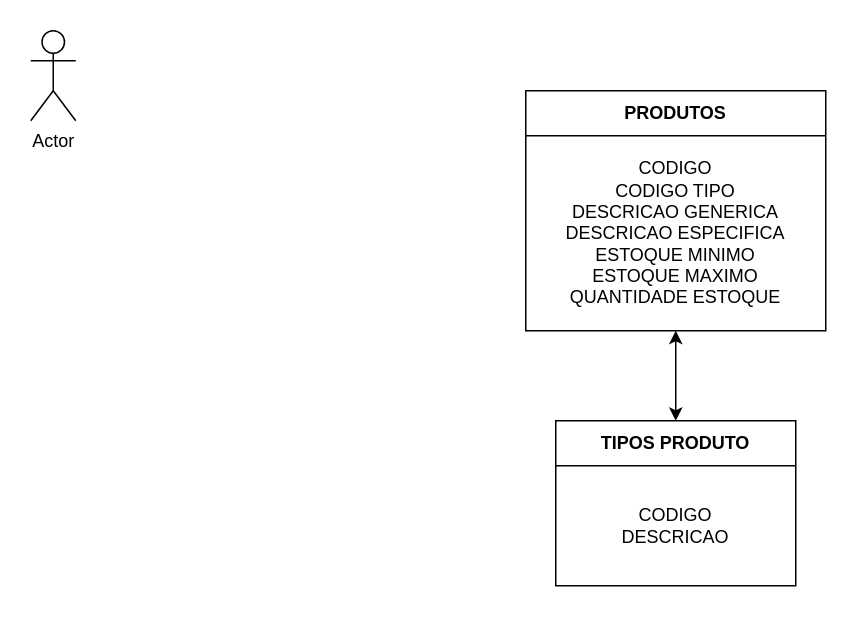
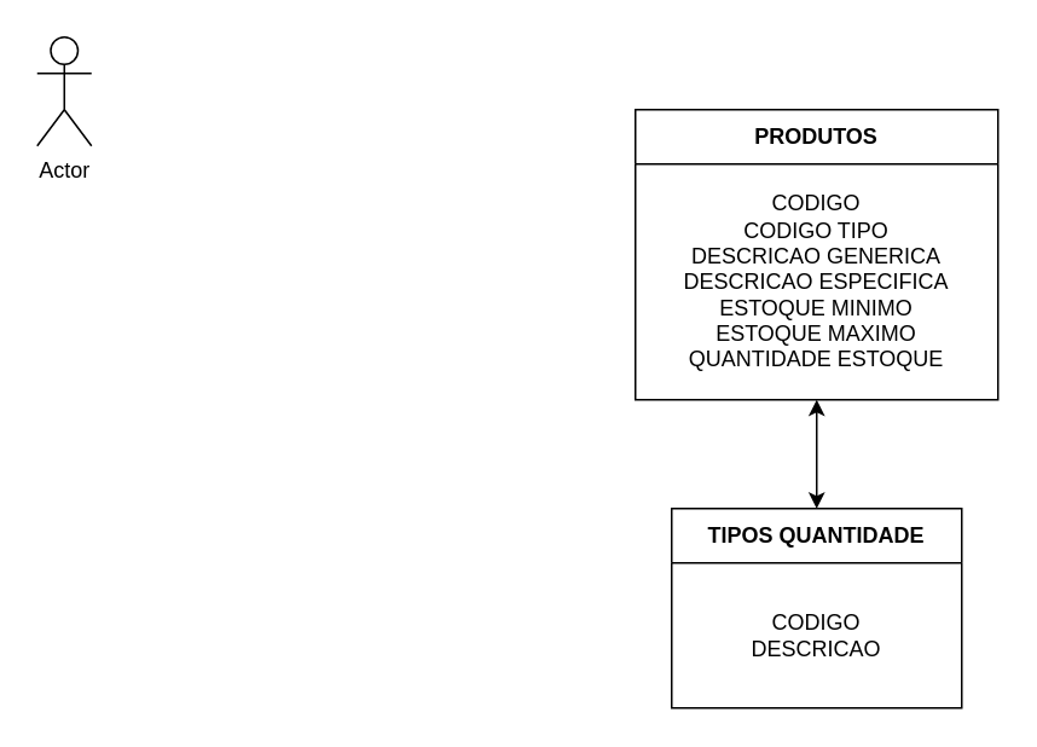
- <mxCell id="4" value="TIPOS PRODUTO" style="swimlane;whiteSpace=wrap;html=1;startSize=30;container=0;" vertex="1" parent="1"><mxGeometry x="370" y="280" width="160" height="110" as="geometry" /></mxCell>
+ <mxCell id="4" value="TIPOS QUANTIDADE" style="swimlane;whiteSpace=wrap;html=1;startSize=30;container=0;" vertex="1" parent="1"><mxGeometry x="370" y="280" width="160" height="110" as="geometry" /></mxCell>
